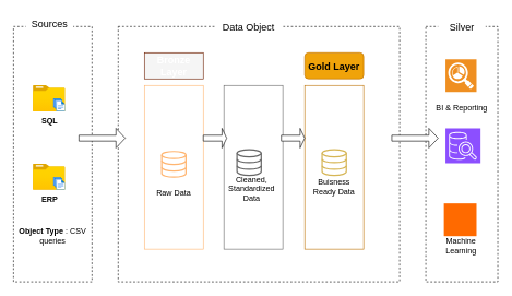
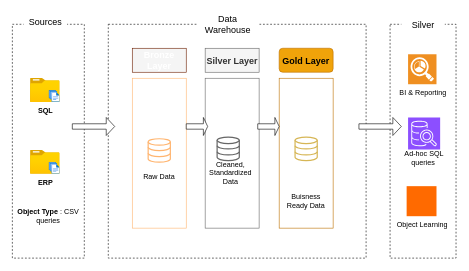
- <mxCell id="5" value="&lt;font style=&quot;font-size: 15px;&quot;&gt;Data Object&lt;/font&gt;" style="rounded=1;whiteSpace=wrap;html=1;dashed=1;fillColor=default;strokeColor=none;" vertex="1" parent="1"><mxGeometry x="328.44" y="20" width="103.12" height="40" as="geometry" /></mxCell>
+ <mxCell id="5" value="&lt;font style=&quot;font-size: 15px;&quot;&gt;Data Warehouse&lt;/font&gt;" style="rounded=1;whiteSpace=wrap;html=1;dashed=1;fillColor=default;strokeColor=none;" vertex="1" parent="1"><mxGeometry x="328.44" y="20" width="103.12" height="40" as="geometry" /></mxCell>
+ <mxCell id="10" value="&lt;b&gt;Silver Layer&lt;/b&gt;" style="rounded=0;whiteSpace=wrap;html=1;fillColor=#f5f5f5;strokeColor=#666666;fontSize=15;fontColor=#333333;" vertex="1" parent="1"><mxGeometry x="341.56" y="80" width="90" height="40" as="geometry" /></mxCell>
- <mxCell id="31" value="BI &amp;amp; Reporting" style="text;html=1;align=center;verticalAlign=middle;whiteSpace=wrap;rounded=0;" vertex="1" parent="1"><mxGeometry x="661.25" y="150" width="87.5" height="30" as="geometry" /></mxCell>
+ <mxCell id="31" value="BI &amp;amp; Reporting" style="text;html=1;align=center;verticalAlign=middle;whiteSpace=wrap;rounded=0;" vertex="1" parent="1"><mxGeometry x="661.25" y="140" width="87.5" height="30" as="geometry" /></mxCell>
+ <mxCell id="32" value="Ad-hoc SQL queries&amp;nbsp;" style="text;html=1;align=center;verticalAlign=middle;whiteSpace=wrap;rounded=0;" vertex="1" parent="1"><mxGeometry x="663" y="248.95" width="87.5" height="30" as="geometry" /></mxCell>
- <mxCell id="20" value="Buisness Ready Data" style="text;html=1;align=center;verticalAlign=middle;whiteSpace=wrap;rounded=0;" vertex="1" parent="1"><mxGeometry x="475" y="270" width="70" height="30" as="geometry" /></mxCell>
+ <mxCell id="20" value="Buisness Ready Data" style="text;html=1;align=center;verticalAlign=middle;whiteSpace=wrap;rounded=0;" vertex="1" parent="1"><mxGeometry x="475" y="320" width="70" height="30" as="geometry" /></mxCell>
- <mxCell id="33" value="Machine Learning" style="text;html=1;align=center;verticalAlign=middle;whiteSpace=wrap;rounded=0;" vertex="1" parent="1"><mxGeometry x="659.95" y="360" width="87.5" height="30" as="geometry" /></mxCell>
+ <mxCell id="33" value="Object Learning" style="text;html=1;align=center;verticalAlign=middle;whiteSpace=wrap;rounded=0;" vertex="1" parent="1"><mxGeometry x="659.95" y="360" width="87.5" height="30" as="geometry" /></mxCell>
